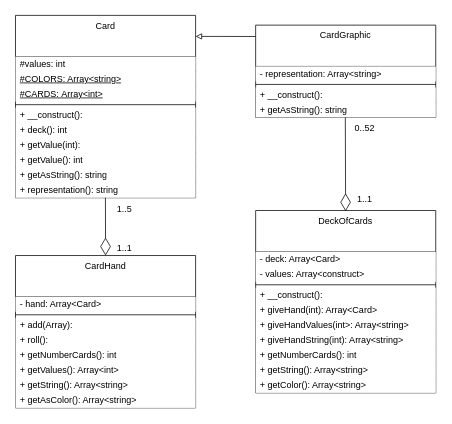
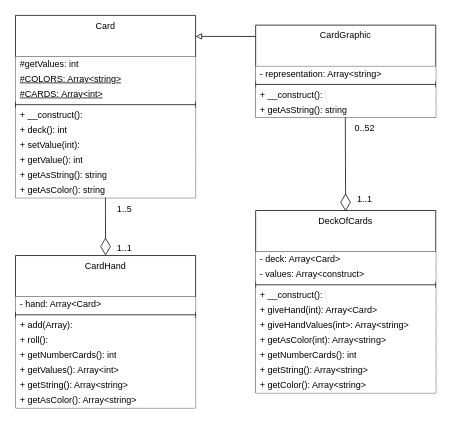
- <mxCell id="3" value="#values: int" style="text;html=1;align=left;verticalAlign=middle;spacingLeft=4;spacingRight=4;overflow=hidden;rotatable=0;points=[[0,0.5],[1,0.5]];portConstraint=eastwest;whiteSpace=wrap;fillOpacity=100;fillColor=default;" vertex="1" parent="2"><mxGeometry y="55" width="240" height="20" as="geometry" /></mxCell>
+ <mxCell id="3" value="#getValues: int" style="text;html=1;align=left;verticalAlign=middle;spacingLeft=4;spacingRight=4;overflow=hidden;rotatable=0;points=[[0,0.5],[1,0.5]];portConstraint=eastwest;whiteSpace=wrap;fillOpacity=100;fillColor=default;" vertex="1" parent="2"><mxGeometry y="55" width="240" height="20" as="geometry" /></mxCell>
- <mxCell id="9" value="+ getValue(int):&amp;nbsp;" style="text;html=1;align=left;verticalAlign=middle;spacingLeft=4;spacingRight=4;overflow=hidden;rotatable=0;points=[[0,0.5],[1,0.5]];portConstraint=eastwest;whiteSpace=wrap;fillOpacity=100;fillColor=default;" vertex="1" parent="2"><mxGeometry y="163" width="240" height="20" as="geometry" /></mxCell>
+ <mxCell id="9" value="+ setValue(int):&amp;nbsp;" style="text;html=1;align=left;verticalAlign=middle;spacingLeft=4;spacingRight=4;overflow=hidden;rotatable=0;points=[[0,0.5],[1,0.5]];portConstraint=eastwest;whiteSpace=wrap;fillOpacity=100;fillColor=default;" vertex="1" parent="2"><mxGeometry y="163" width="240" height="20" as="geometry" /></mxCell>
- <mxCell id="12" value="+ representation(): string" style="text;html=1;align=left;verticalAlign=middle;spacingLeft=4;spacingRight=4;overflow=hidden;rotatable=0;points=[[0,0.5],[1,0.5]];portConstraint=eastwest;whiteSpace=wrap;fillOpacity=100;fillColor=default;" vertex="1" parent="2"><mxGeometry y="223" width="240" height="20" as="geometry" /></mxCell>
+ <mxCell id="12" value="+ getAsColor(): string" style="text;html=1;align=left;verticalAlign=middle;spacingLeft=4;spacingRight=4;overflow=hidden;rotatable=0;points=[[0,0.5],[1,0.5]];portConstraint=eastwest;whiteSpace=wrap;fillOpacity=100;fillColor=default;" vertex="1" parent="2"><mxGeometry y="223" width="240" height="20" as="geometry" /></mxCell>
- <mxCell id="35" value="+ giveHandString(int): Array&amp;lt;string&amp;gt;" style="text;html=1;align=left;verticalAlign=middle;spacingLeft=4;spacingRight=4;overflow=hidden;rotatable=0;points=[[0,0.5],[1,0.5]];portConstraint=eastwest;whiteSpace=wrap;fillOpacity=100;fillColor=default;" vertex="1" parent="28"><mxGeometry y="163" width="240" height="20" as="geometry" /></mxCell>
+ <mxCell id="35" value="+ getAsColor(int): Array&amp;lt;string&amp;gt;" style="text;html=1;align=left;verticalAlign=middle;spacingLeft=4;spacingRight=4;overflow=hidden;rotatable=0;points=[[0,0.5],[1,0.5]];portConstraint=eastwest;whiteSpace=wrap;fillOpacity=100;fillColor=default;" vertex="1" parent="28"><mxGeometry y="163" width="240" height="20" as="geometry" /></mxCell>
